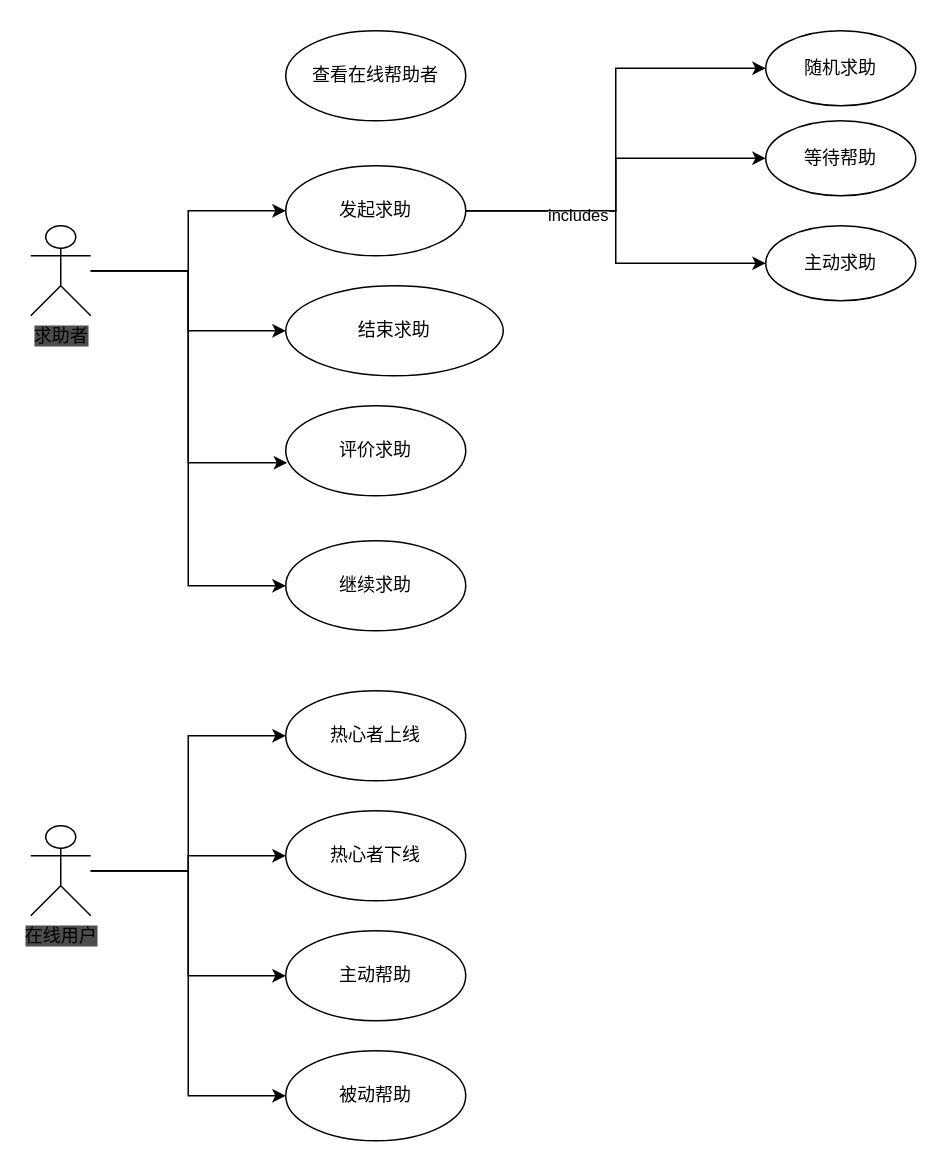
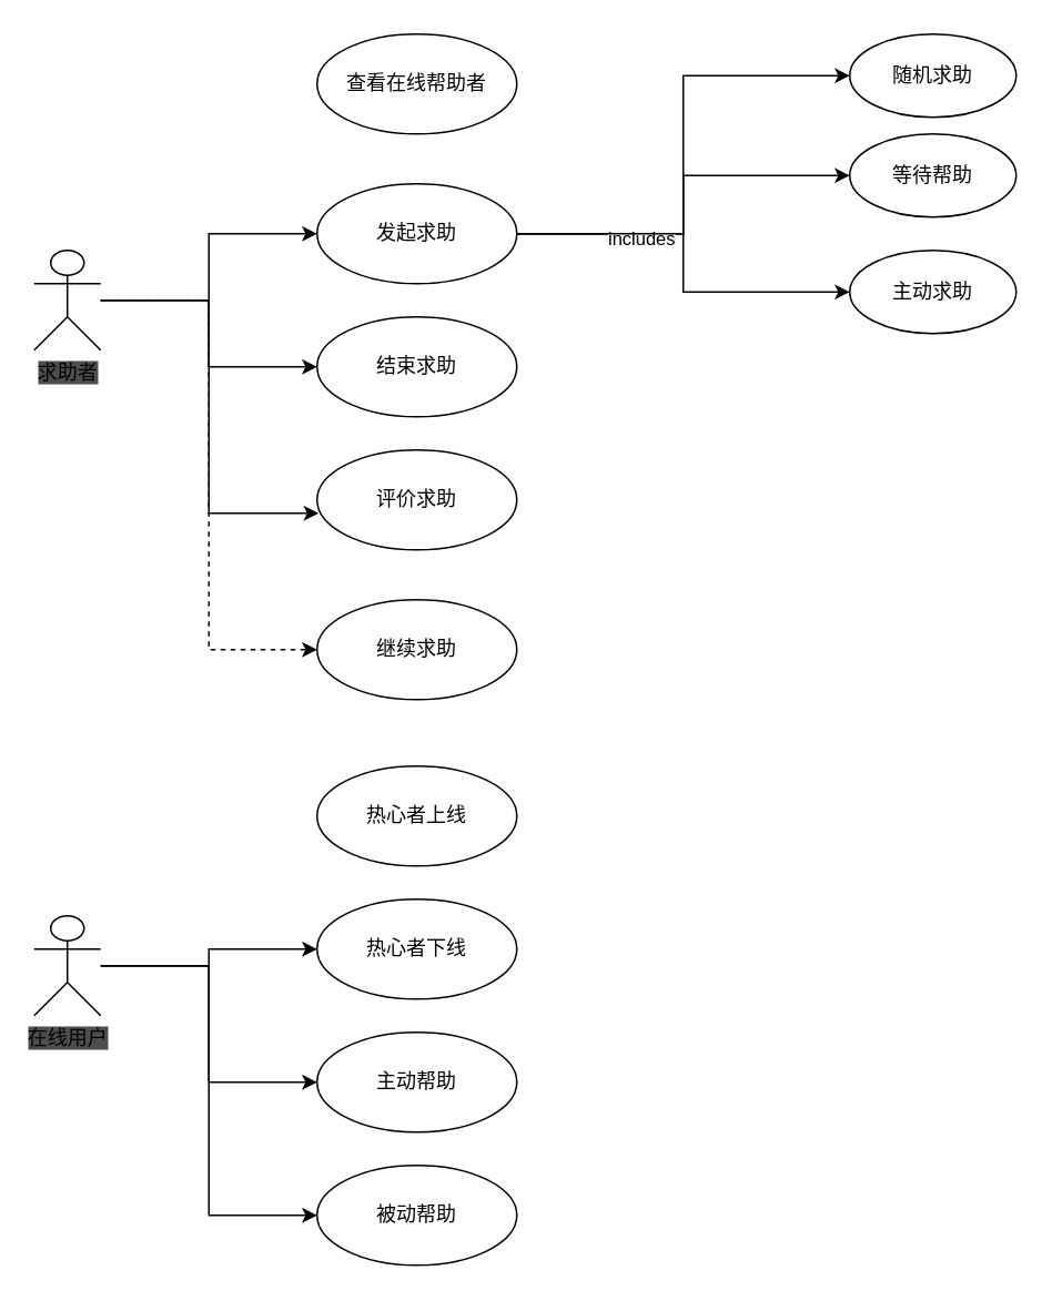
- <mxCell id="13" value="结束求助" style="ellipse;whiteSpace=wrap;html=1;" vertex="1" parent="1"><mxGeometry x="190" y="190" width="145" height="60" as="geometry" /></mxCell>
+ <mxCell id="13" value="结束求助" style="ellipse;whiteSpace=wrap;html=1;" vertex="1" parent="1"><mxGeometry x="190" y="190" width="120" height="60" as="geometry" /></mxCell>
- <mxCell id="5" style="edgeStyle=orthogonalEdgeStyle;rounded=0;orthogonalLoop=1;jettySize=auto;html=1;entryX=0;entryY=0.5;entryDx=0;entryDy=0;" edge="1" parent="1" source="6" target="17"><mxGeometry relative="1" as="geometry" /></mxCell>
+ <mxCell id="5" style="edgeStyle=orthogonalEdgeStyle;rounded=0;orthogonalLoop=1;jettySize=auto;html=1;entryX=0;entryY=0.5;entryDx=0;entryDy=0;dashed=1;" edge="1" parent="1" source="6" target="17"><mxGeometry relative="1" as="geometry" /></mxCell>
- <mxCell id="18" style="edgeStyle=orthogonalEdgeStyle;rounded=0;orthogonalLoop=1;jettySize=auto;html=1;entryX=0;entryY=0.5;entryDx=0;entryDy=0;" edge="1" parent="1" source="22" target="23"><mxGeometry relative="1" as="geometry" /></mxCell>
